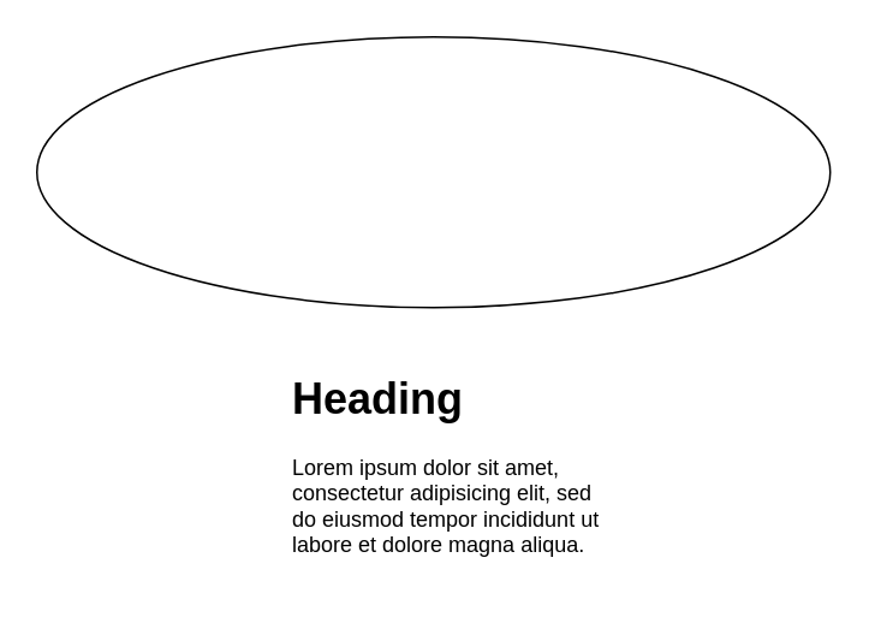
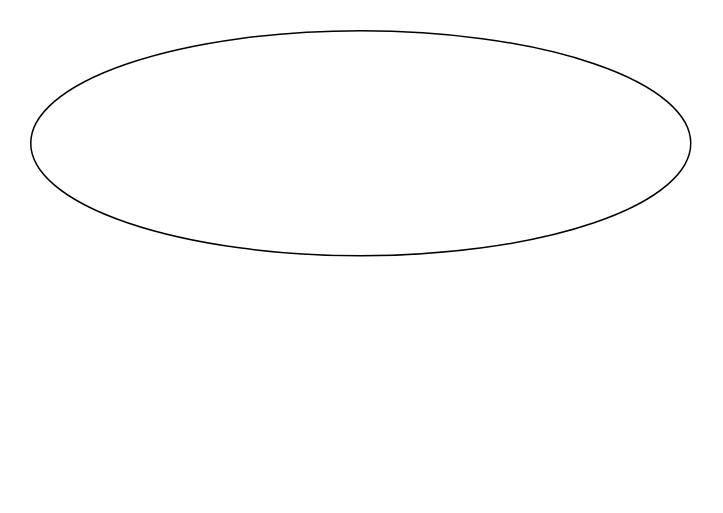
- <mxCell id="2" value="&lt;h1 style=&quot;margin-top: 0px;&quot;&gt;Heading&lt;/h1&gt;&lt;p&gt;Lorem ipsum dolor sit amet, consectetur adipisicing elit, sed do eiusmod tempor incididunt ut labore et dolore magna aliqua.&lt;/p&gt;" style="text;html=1;whiteSpace=wrap;overflow=hidden;rounded=0;" parent="1" vertex="1"><mxGeometry x="160" y="200" width="180" height="120" as="geometry" /></mxCell>
